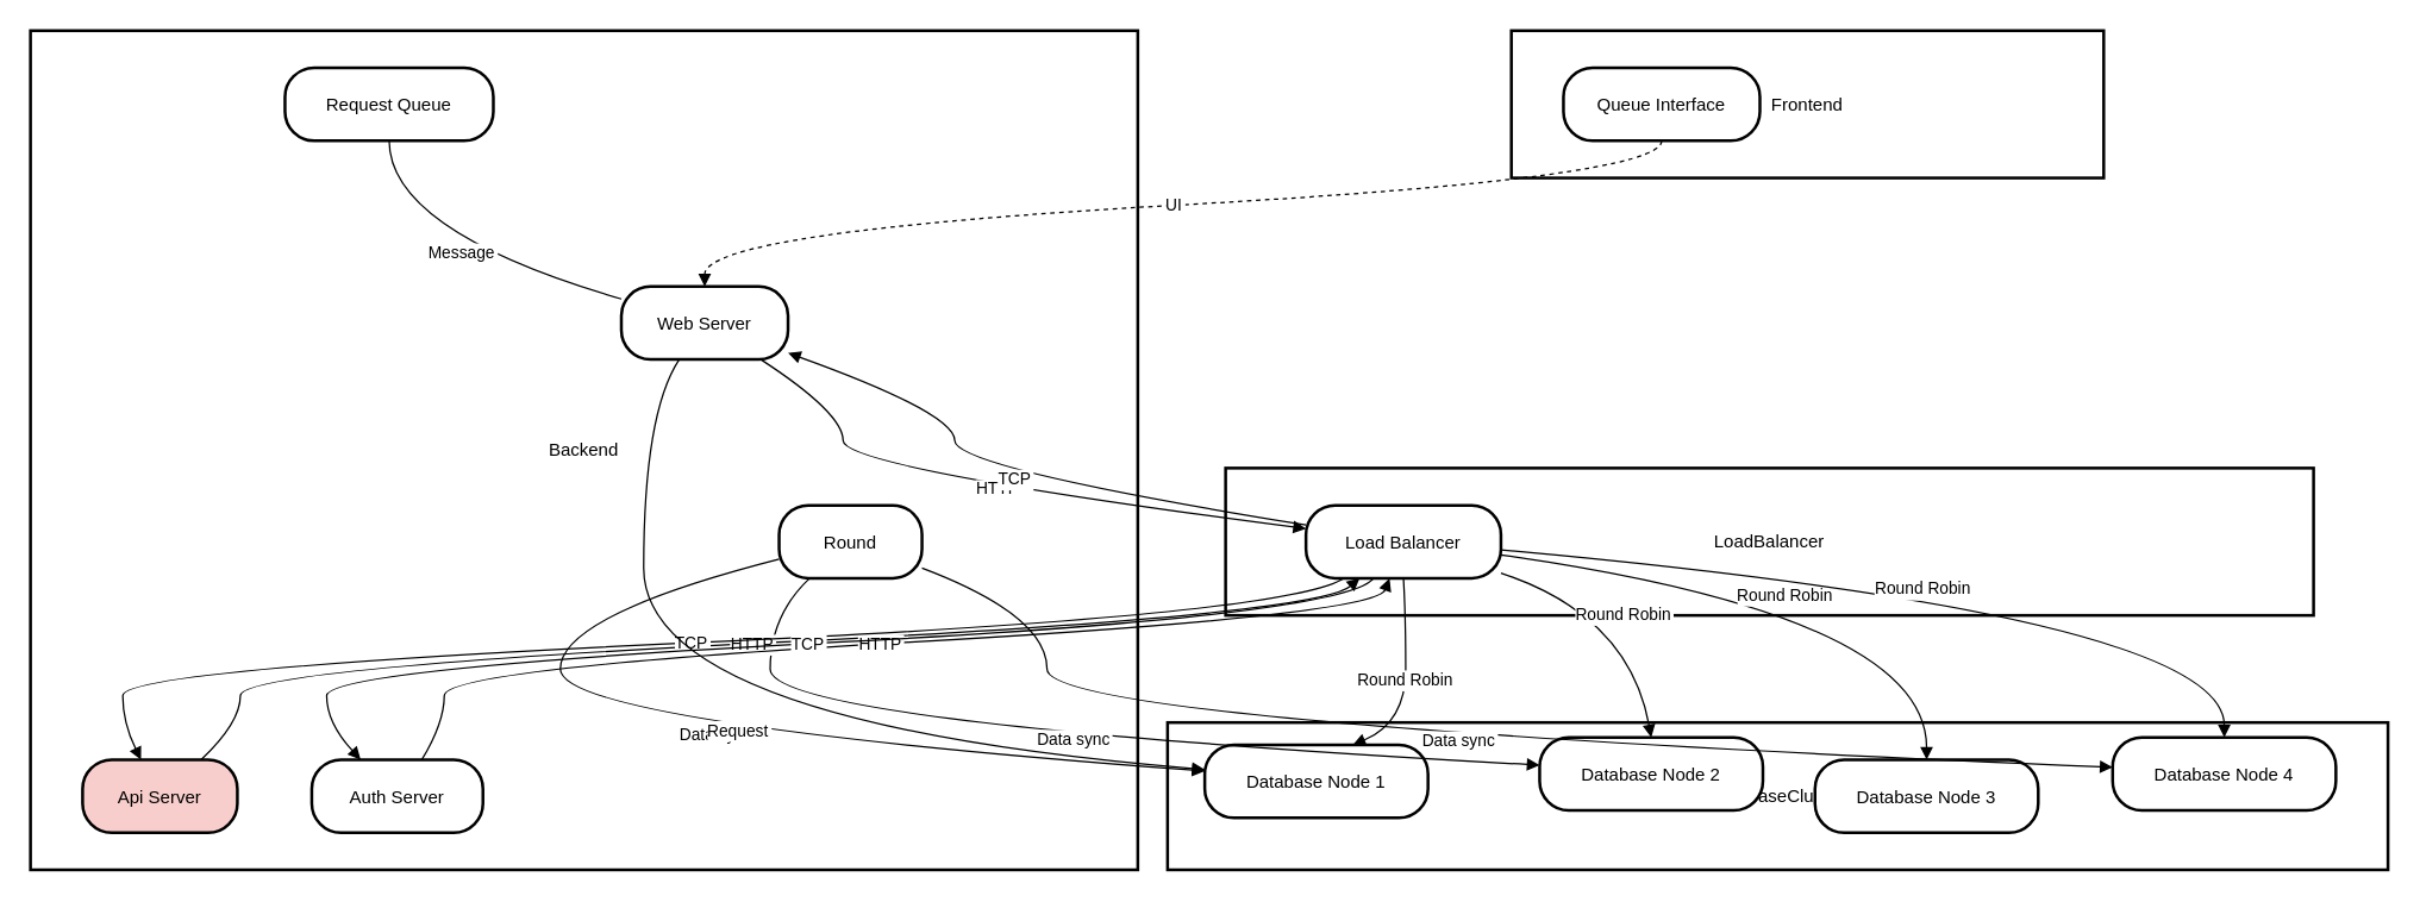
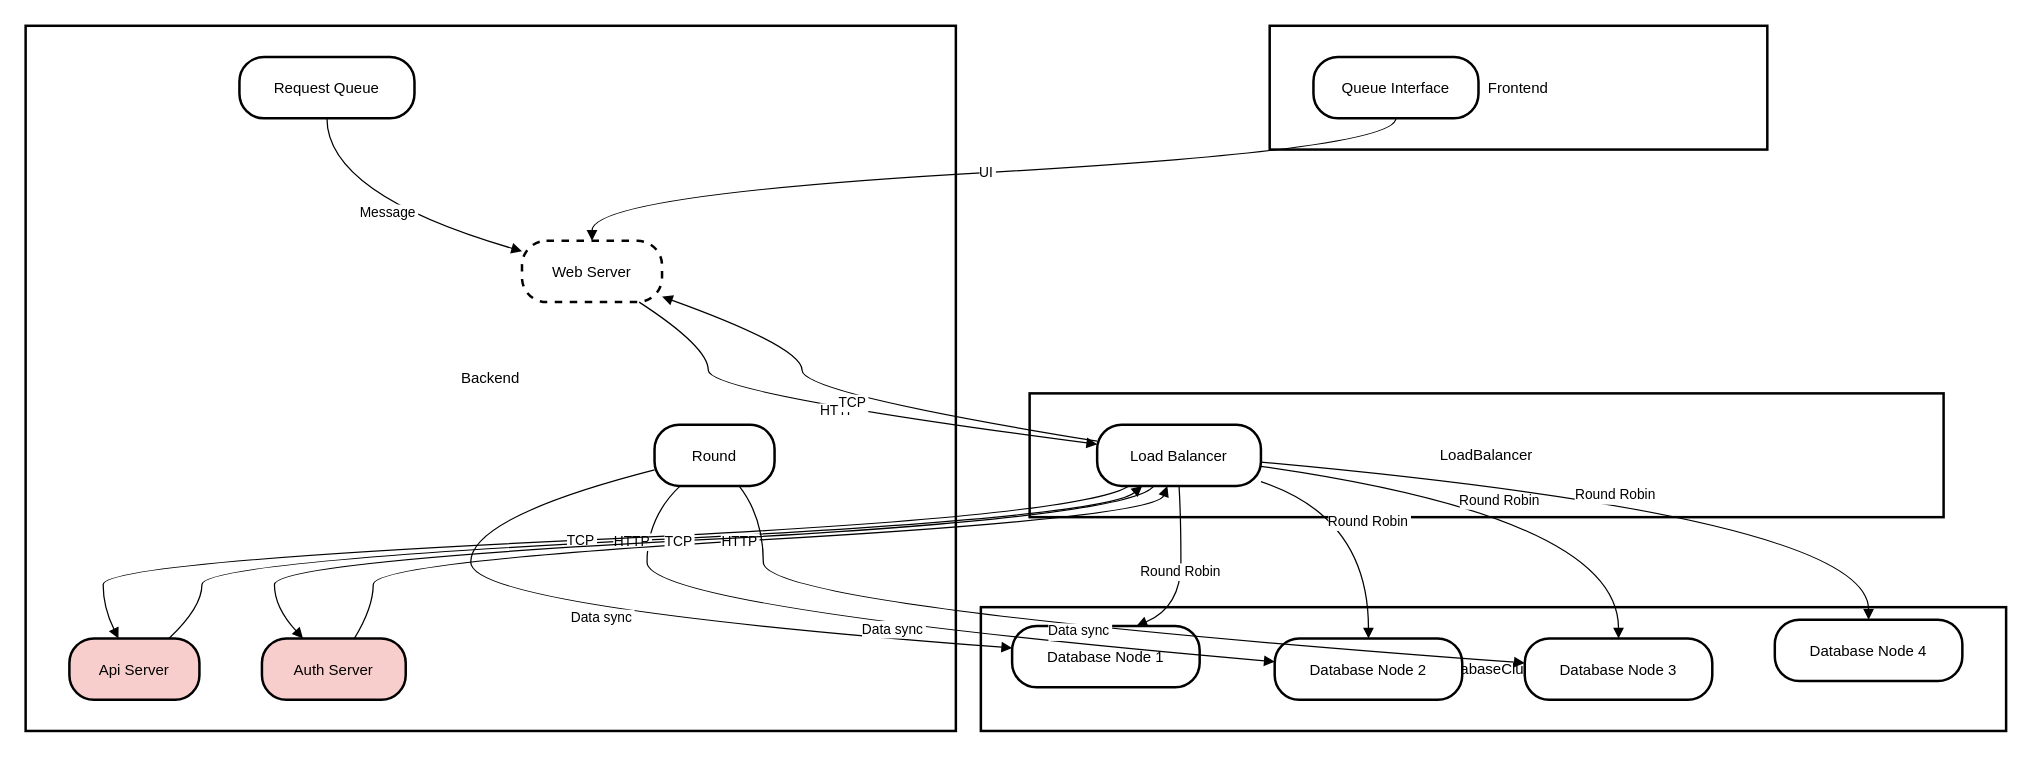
- <mxCell id="33" value="UI" style="curved=1;startArrow=none;endArrow=block;exitX=0.5;exitY=1;entryX=0.5;entryY=0;dashed=1;" edge="1" parent="1" source="11" target="7"><mxGeometry relative="1" as="geometry"><Array as="points"><mxPoint x="1116" y="119" /><mxPoint x="473" y="155" /></Array></mxGeometry></mxCell>
+ <mxCell id="33" value="UI" style="curved=1;startArrow=none;endArrow=block;exitX=0.5;exitY=1;entryX=0.5;entryY=0;" edge="1" parent="1" source="11" target="7"><mxGeometry relative="1" as="geometry"><Array as="points"><mxPoint x="1116" y="119" /><mxPoint x="473" y="155" /></Array></mxGeometry></mxCell>
- <mxCell id="31" value="Message" style="curved=1;startArrow=none;endArrow=none;exitX=0.5;exitY=1;entryX=0;entryY=0.17;" edge="1" parent="1" source="10" target="7"><mxGeometry relative="1" as="geometry"><Array as="points"><mxPoint x="261" y="155" /></Array></mxGeometry></mxCell>
+ <mxCell id="31" value="Message" style="curved=1;startArrow=none;endArrow=block;exitX=0.5;exitY=1;entryX=0;entryY=0.17;" edge="1" parent="1" source="10" target="7"><mxGeometry relative="1" as="geometry"><Array as="points"><mxPoint x="261" y="155" /></Array></mxGeometry></mxCell>
- <mxCell id="7" value="Web Server" style="rounded=1;arcSize=40;strokeWidth=2" vertex="1" parent="1"><mxGeometry x="417" y="192" width="112" height="49" as="geometry" /></mxCell>
+ <mxCell id="7" value="Web Server" style="rounded=1;arcSize=40;strokeWidth=2;dashed=1;" vertex="1" parent="1"><mxGeometry x="417" y="192" width="112" height="49" as="geometry" /></mxCell>
- <mxCell id="20" value="Data sync" style="curved=1;startArrow=none;endArrow=block;exitX=1;exitY=0.86;entryX=0;entryY=0.41;" edge="1" parent="1" source="6" target="16"><mxGeometry relative="1" as="geometry"><Array as="points"><mxPoint x="703" y="413" /><mxPoint x="703" y="485" /></Array></mxGeometry></mxCell>
+ <mxCell id="19" value="Data sync" style="curved=1;startArrow=none;endArrow=block;exitX=0.7;exitY=0.99;entryX=0;entryY=0.4;" edge="1" parent="1" source="6" target="15"><mxGeometry relative="1" as="geometry"><Array as="points"><mxPoint x="610" y="413" /><mxPoint x="610" y="485" /></Array></mxGeometry></mxCell>
- <mxCell id="32" value="Request" style="curved=1;startArrow=none;endArrow=block;exitX=0.35;exitY=0.99;entryX=0;entryY=0.34;" edge="1" parent="1" source="7" target="13"><mxGeometry relative="1" as="geometry"><Array as="points"><mxPoint x="432" y="277" /><mxPoint x="432" y="485" /></Array></mxGeometry></mxCell>
- <mxCell id="14" value="Database Node 2" style="rounded=1;arcSize=40;strokeWidth=2" vertex="1" parent="1"><mxGeometry x="1034" y="495" width="150" height="49" as="geometry" /></mxCell>
+ <mxCell id="14" value="Database Node 2" style="rounded=1;arcSize=40;strokeWidth=2" vertex="1" parent="1"><mxGeometry x="1019" y="510" width="150" height="49" as="geometry" /></mxCell>
- <mxCell id="9" value="Auth Server" style="rounded=1;arcSize=40;strokeWidth=2" vertex="1" parent="1"><mxGeometry x="209" y="510" width="115" height="49" as="geometry" /></mxCell>
+ <mxCell id="9" value="Auth Server" style="rounded=1;arcSize=40;strokeWidth=2;fillColor=#f8cecc;" vertex="1" parent="1"><mxGeometry x="209" y="510" width="115" height="49" as="geometry" /></mxCell>
